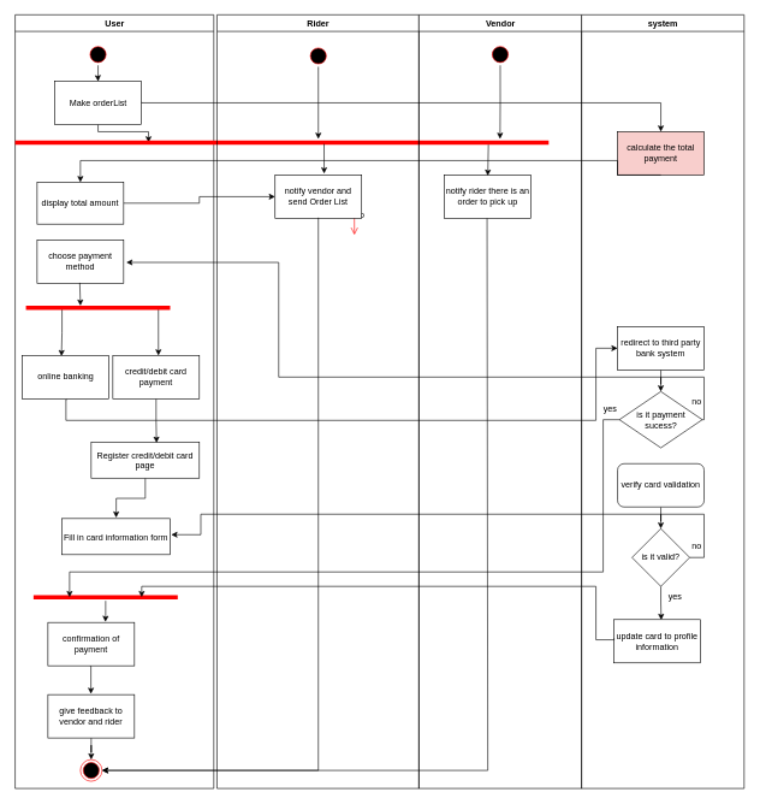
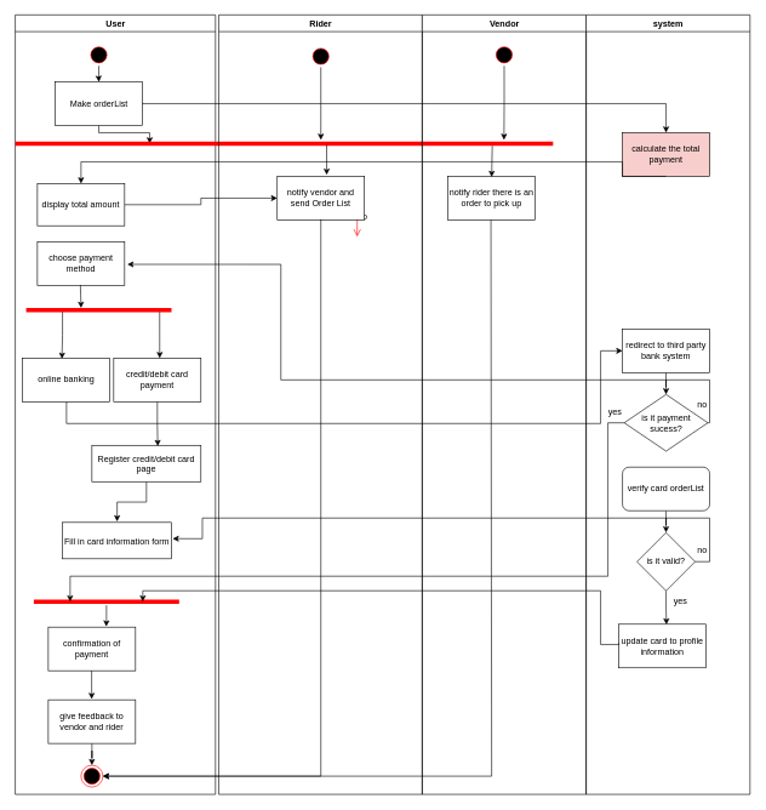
- <mxCell id="45" value="verify card validation" style="rounded=1;whiteSpace=wrap;html=1;" vertex="1" parent="37"><mxGeometry x="50" y="622" width="120" height="60" as="geometry" /></mxCell>
+ <mxCell id="45" value="verify card orderList" style="rounded=1;whiteSpace=wrap;html=1;" vertex="1" parent="37"><mxGeometry x="50" y="622" width="120" height="60" as="geometry" /></mxCell>
